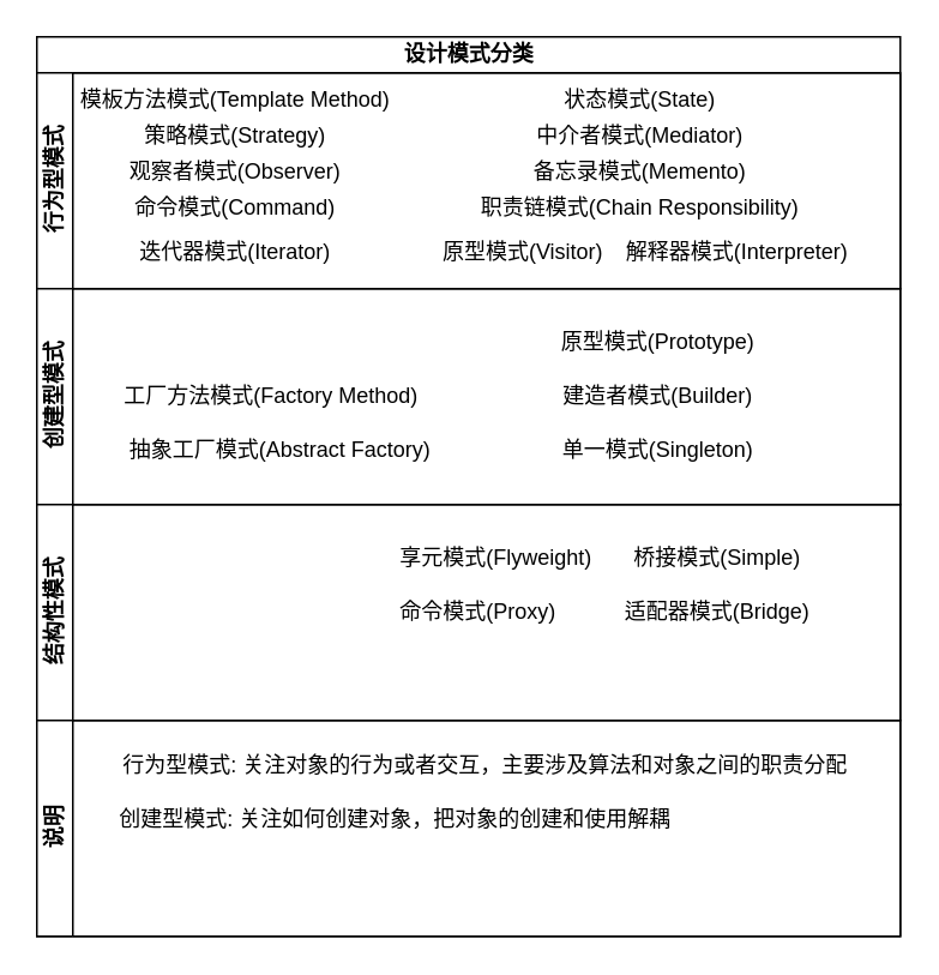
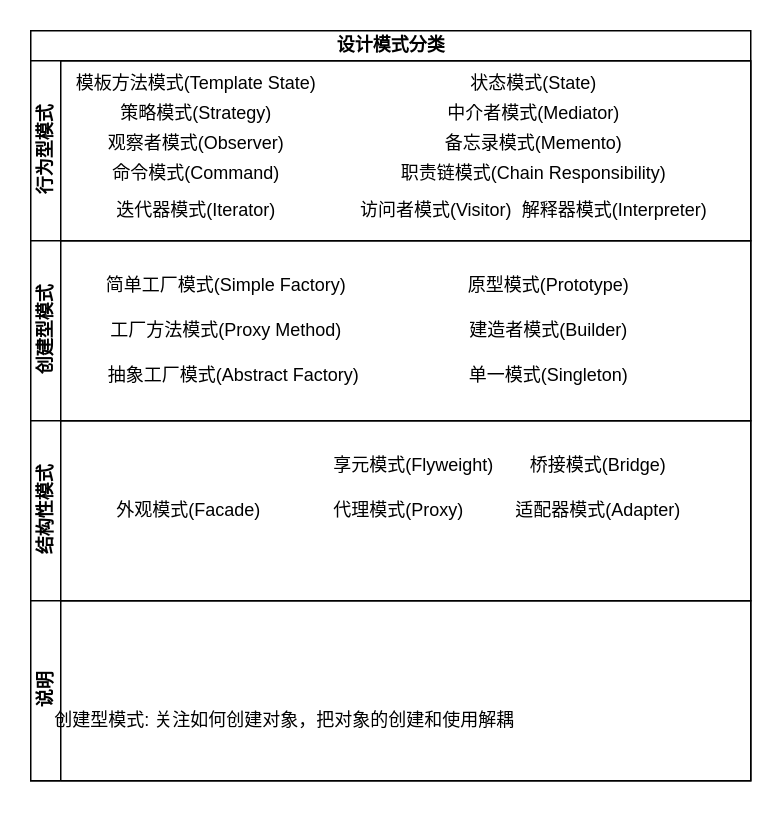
- <mxCell id="4" value="模板方法模式(Template Method)" style="text;html=1;align=center;verticalAlign=middle;resizable=0;points=[];autosize=1;strokeColor=none;fillColor=none;" vertex="1" parent="3"><mxGeometry x="10" width="200" height="30" as="geometry" /></mxCell>
+ <mxCell id="4" value="模板方法模式(Template State)" style="text;html=1;align=center;verticalAlign=middle;resizable=0;points=[];autosize=1;strokeColor=none;fillColor=none;" vertex="1" parent="3"><mxGeometry x="10" width="200" height="30" as="geometry" /></mxCell>
- <mxCell id="13" value="原型模式(Visitor)" style="text;html=1;align=center;verticalAlign=middle;resizable=0;points=[];autosize=1;strokeColor=none;fillColor=none;" vertex="1" parent="3"><mxGeometry x="210" y="85" width="120" height="30" as="geometry" /></mxCell>
+ <mxCell id="13" value="访问者模式(Visitor)" style="text;html=1;align=center;verticalAlign=middle;resizable=0;points=[];autosize=1;strokeColor=none;fillColor=none;" vertex="1" parent="3"><mxGeometry x="210" y="85" width="120" height="30" as="geometry" /></mxCell>
+ <mxCell id="16" value="简单工厂模式(Simple Factory)" style="text;html=1;align=center;verticalAlign=middle;resizable=0;points=[];autosize=1;strokeColor=none;fillColor=none;" vertex="1" parent="15"><mxGeometry x="40" y="15" width="180" height="30" as="geometry" /></mxCell>
- <mxCell id="17" value="工厂方法模式(Factory Method)" style="text;html=1;align=center;verticalAlign=middle;resizable=0;points=[];autosize=1;strokeColor=none;fillColor=none;" vertex="1" parent="15"><mxGeometry x="35" y="45" width="190" height="30" as="geometry" /></mxCell>
+ <mxCell id="17" value="工厂方法模式(Proxy Method)" style="text;html=1;align=center;verticalAlign=middle;resizable=0;points=[];autosize=1;strokeColor=none;fillColor=none;" vertex="1" parent="15"><mxGeometry x="35" y="45" width="190" height="30" as="geometry" /></mxCell>
- <mxCell id="27" value="桥接模式(Simple)" style="text;html=1;align=center;verticalAlign=middle;resizable=0;points=[];autosize=1;strokeColor=none;fillColor=none;" vertex="1" parent="22"><mxGeometry x="323" y="15" width="110" height="30" as="geometry" /></mxCell>
+ <mxCell id="27" value="桥接模式(Bridge)" style="text;html=1;align=center;verticalAlign=middle;resizable=0;points=[];autosize=1;strokeColor=none;fillColor=none;" vertex="1" parent="22"><mxGeometry x="323" y="15" width="110" height="30" as="geometry" /></mxCell>
+ <mxCell id="23" value="外观模式(Facade)" style="text;html=1;align=center;verticalAlign=middle;resizable=0;points=[];autosize=1;strokeColor=none;fillColor=none;" vertex="1" parent="22"><mxGeometry x="45" y="45" width="120" height="30" as="geometry" /></mxCell>
- <mxCell id="25" value="命令模式(Proxy)" style="text;html=1;align=center;verticalAlign=middle;resizable=0;points=[];autosize=1;strokeColor=none;fillColor=none;" vertex="1" parent="22"><mxGeometry x="190" y="45" width="110" height="30" as="geometry" /></mxCell>
+ <mxCell id="25" value="代理模式(Proxy)" style="text;html=1;align=center;verticalAlign=middle;resizable=0;points=[];autosize=1;strokeColor=none;fillColor=none;" vertex="1" parent="22"><mxGeometry x="190" y="45" width="110" height="30" as="geometry" /></mxCell>
- <mxCell id="26" value="适配器模式(Bridge)" style="text;html=1;align=center;verticalAlign=middle;resizable=0;points=[];autosize=1;strokeColor=none;fillColor=none;" vertex="1" parent="22"><mxGeometry x="313" y="45" width="130" height="30" as="geometry" /></mxCell>
+ <mxCell id="26" value="适配器模式(Adapter)" style="text;html=1;align=center;verticalAlign=middle;resizable=0;points=[];autosize=1;strokeColor=none;fillColor=none;" vertex="1" parent="22"><mxGeometry x="313" y="45" width="130" height="30" as="geometry" /></mxCell>
- <mxCell id="29" value="行为型模式: 关注对象的行为或者交互，主要涉及算法和对象之间的职责分配" style="text;html=1;align=center;verticalAlign=middle;resizable=0;points=[];autosize=1;strokeColor=none;fillColor=none;" vertex="1" parent="28"><mxGeometry x="34" y="10" width="430" height="30" as="geometry" /></mxCell>
- <mxCell id="30" value="创建型模式: 关注如何创建对象，把对象的创建和使用解耦" style="text;html=1;align=center;verticalAlign=middle;resizable=0;points=[];autosize=1;strokeColor=none;fillColor=none;" vertex="1" parent="28"><mxGeometry x="34" y="40" width="330" height="30" as="geometry" /></mxCell>
+ <mxCell id="30" value="创建型模式: 关注如何创建对象，把对象的创建和使用解耦" style="text;html=1;align=center;verticalAlign=middle;resizable=0;points=[];autosize=1;strokeColor=none;fillColor=none;" vertex="1" parent="28"><mxGeometry x="4" y="65" width="330" height="30" as="geometry" /></mxCell>
